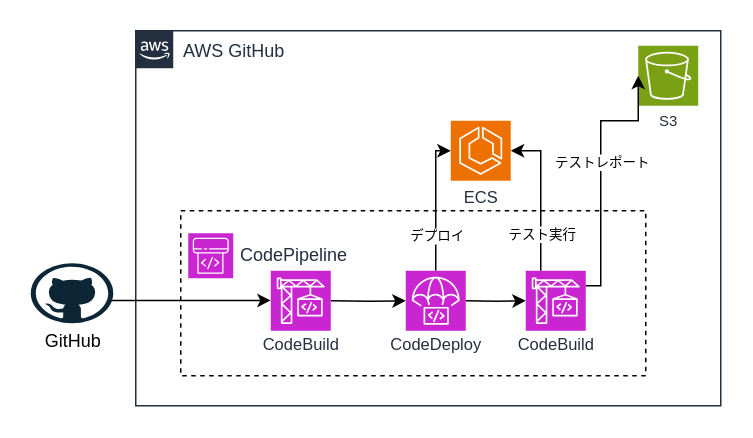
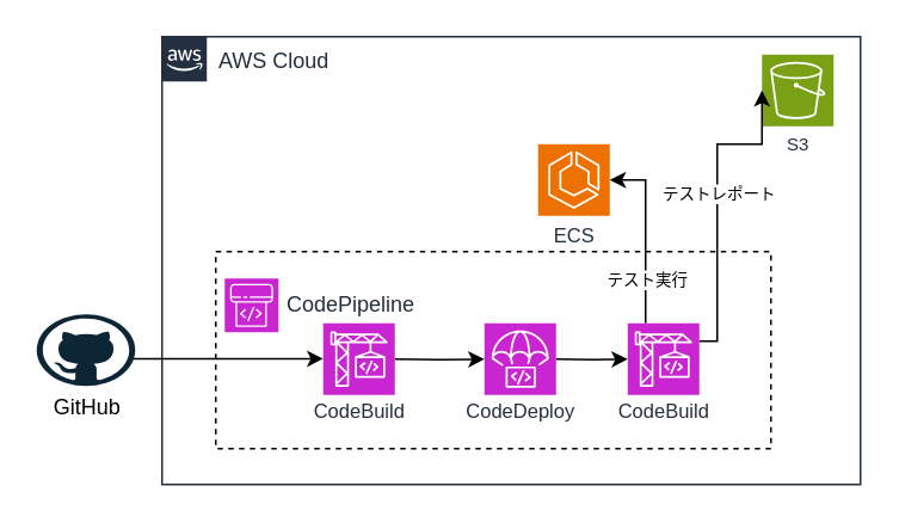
- <mxCell id="2" value="AWS GitHub" style="points=[[0,0],[0.25,0],[0.5,0],[0.75,0],[1,0],[1,0.25],[1,0.5],[1,0.75],[1,1],[0.75,1],[0.5,1],[0.25,1],[0,1],[0,0.75],[0,0.5],[0,0.25]];outlineConnect=0;gradientColor=none;html=1;whiteSpace=wrap;fontSize=12;fontStyle=0;container=0;pointerEvents=0;collapsible=0;recursiveResize=0;shape=mxgraph.aws4.group;grIcon=mxgraph.aws4.group_aws_cloud_alt;strokeColor=#232F3E;fillColor=none;verticalAlign=top;align=left;spacingLeft=30;fontColor=#232F3E;dashed=0;" parent="1" vertex="1"><mxGeometry x="90" y="20" width="390" height="250" as="geometry" /></mxCell>
+ <mxCell id="2" value="AWS Cloud" style="points=[[0,0],[0.25,0],[0.5,0],[0.75,0],[1,0],[1,0.25],[1,0.5],[1,0.75],[1,1],[0.75,1],[0.5,1],[0.25,1],[0,1],[0,0.75],[0,0.5],[0,0.25]];outlineConnect=0;gradientColor=none;html=1;whiteSpace=wrap;fontSize=12;fontStyle=0;container=0;pointerEvents=0;collapsible=0;recursiveResize=0;shape=mxgraph.aws4.group;grIcon=mxgraph.aws4.group_aws_cloud_alt;strokeColor=#232F3E;fillColor=none;verticalAlign=top;align=left;spacingLeft=30;fontColor=#232F3E;dashed=0;" parent="1" vertex="1"><mxGeometry x="90" y="20" width="390" height="250" as="geometry" /></mxCell>
- <mxCell id="9" style="edgeStyle=orthogonalEdgeStyle;rounded=0;orthogonalLoop=1;jettySize=auto;html=1;exitX=0.5;exitY=0;exitDx=0;exitDy=0;exitPerimeter=0;" parent="1" source="18" target="4" edge="1"><mxGeometry relative="1" as="geometry"><mxPoint x="300" y="120" as="targetPoint" /><Array as="points"><mxPoint x="290" y="100" /></Array><mxPoint x="330" y="270" as="sourcePoint" /></mxGeometry></mxCell>
- <mxCell id="10" value="デプロイ" style="edgeLabel;html=1;align=center;verticalAlign=middle;resizable=0;points=[];fontSize=9;" parent="9" vertex="1" connectable="0"><mxGeometry x="-0.123" relative="1" as="geometry"><mxPoint y="15" as="offset" /></mxGeometry></mxCell>
